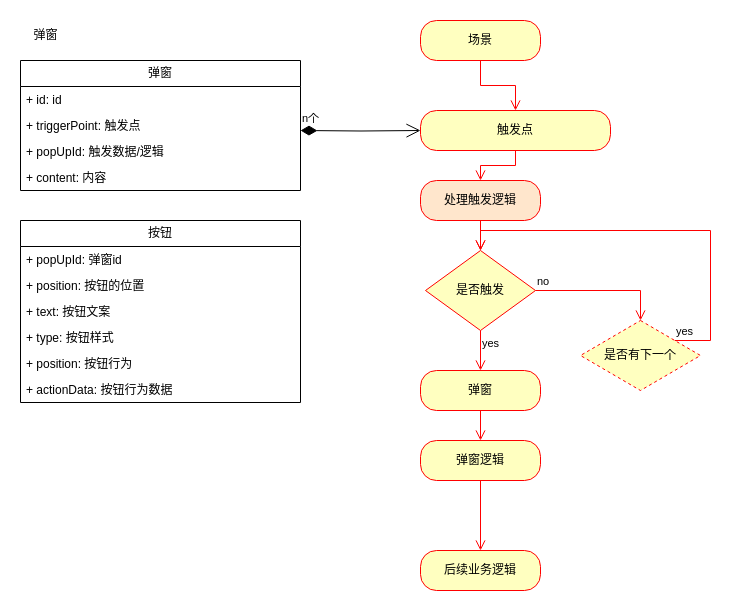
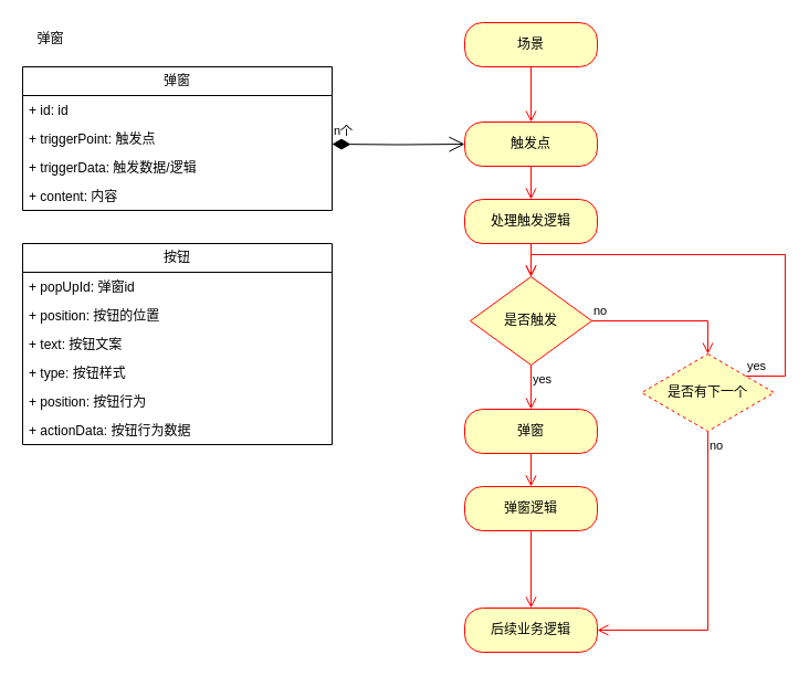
- <mxCell id="17" value="触发点" style="rounded=1;whiteSpace=wrap;html=1;arcSize=40;fontColor=#000000;fillColor=#ffffc0;strokeColor=#ff0000;" vertex="1" parent="1"><mxGeometry x="420" y="110" width="190" height="40" as="geometry" /></mxCell>
+ <mxCell id="17" value="触发点" style="rounded=1;whiteSpace=wrap;html=1;arcSize=40;fontColor=#000000;fillColor=#ffffc0;strokeColor=#ff0000;" vertex="1" parent="1"><mxGeometry x="420" y="110" width="120" height="40" as="geometry" /></mxCell>
- <mxCell id="5" value="+ popUpId: 触发数据/逻辑" style="text;strokeColor=none;fillColor=none;align=left;verticalAlign=top;spacingLeft=4;spacingRight=4;overflow=hidden;rotatable=0;points=[[0,0.5],[1,0.5]];portConstraint=eastwest;whiteSpace=wrap;html=1;" vertex="1" parent="2"><mxGeometry y="78" width="280" height="26" as="geometry" /></mxCell>
+ <mxCell id="5" value="+ triggerData: 触发数据/逻辑" style="text;strokeColor=none;fillColor=none;align=left;verticalAlign=top;spacingLeft=4;spacingRight=4;overflow=hidden;rotatable=0;points=[[0,0.5],[1,0.5]];portConstraint=eastwest;whiteSpace=wrap;html=1;" vertex="1" parent="2"><mxGeometry y="78" width="280" height="26" as="geometry" /></mxCell>
- <mxCell id="20" value="处理触发逻辑" style="rounded=1;whiteSpace=wrap;html=1;arcSize=40;fontColor=#000000;fillColor=#ffe6cc;strokeColor=#ff0000;" vertex="1" parent="1"><mxGeometry x="420" y="180" width="120" height="40" as="geometry" /></mxCell>
+ <mxCell id="20" value="处理触发逻辑" style="rounded=1;whiteSpace=wrap;html=1;arcSize=40;fontColor=#000000;fillColor=#ffffc0;strokeColor=#ff0000;" vertex="1" parent="1"><mxGeometry x="420" y="180" width="120" height="40" as="geometry" /></mxCell>
+ <mxCell id="27" value="no" style="edgeStyle=orthogonalEdgeStyle;html=1;align=left;verticalAlign=top;endArrow=open;endSize=8;strokeColor=#ff0000;rounded=0;entryX=1;entryY=0.5;entryDx=0;entryDy=0;" edge="1" source="25" parent="1" target="28"><mxGeometry x="-1" relative="1" as="geometry"><mxPoint x="500" y="490" as="targetPoint" /><Array as="points"><mxPoint x="640" y="570" /></Array></mxGeometry></mxCell>
